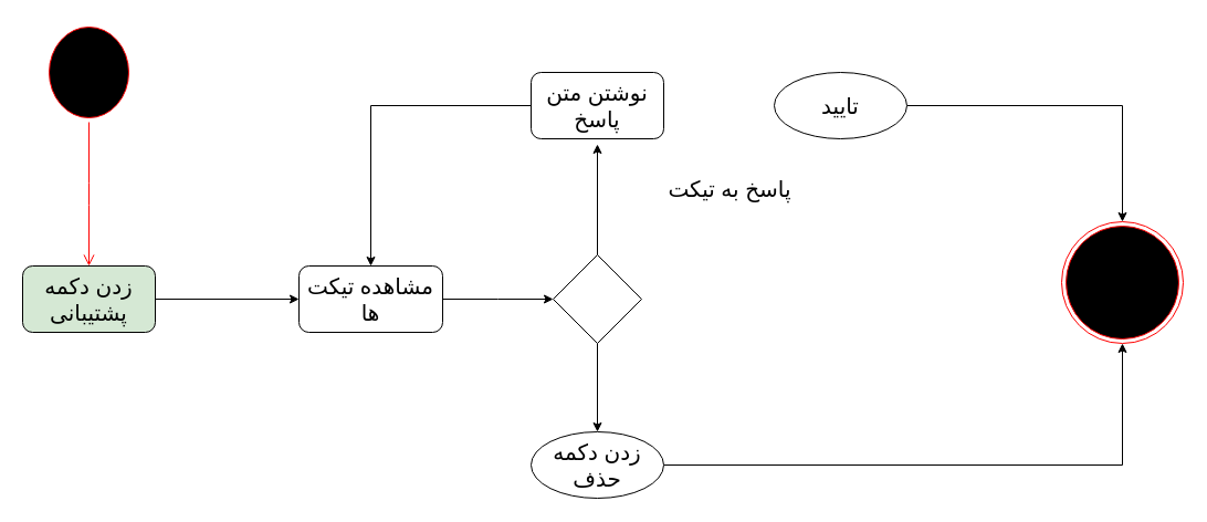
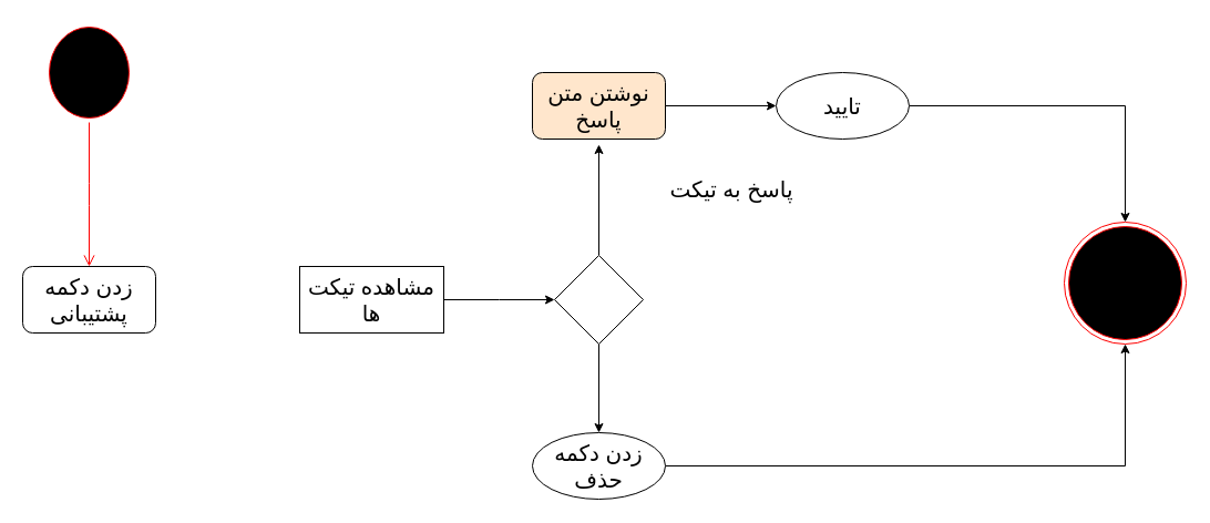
- <mxCell id="12" style="edgeStyle=orthogonalEdgeStyle;rounded=0;orthogonalLoop=1;jettySize=auto;html=1;" edge="1" parent="1" source="13" target="8"><mxGeometry relative="1" as="geometry" /></mxCell>
+ <mxCell id="12" style="edgeStyle=orthogonalEdgeStyle;rounded=0;orthogonalLoop=1;jettySize=auto;html=1;entryX=0;entryY=0.5;entryDx=0;entryDy=0;" edge="1" parent="1" source="13" target="18"><mxGeometry relative="1" as="geometry" /></mxCell>
- <mxCell id="13" value="&lt;font style=&quot;font-size: 20px&quot;&gt;نوشتن متن پاسخ&lt;/font&gt;" style="rounded=1;whiteSpace=wrap;html=1;" vertex="1" parent="1"><mxGeometry x="480" y="65" width="120" height="60" as="geometry" /></mxCell>
+ <mxCell id="13" value="&lt;font style=&quot;font-size: 20px&quot;&gt;نوشتن متن پاسخ&lt;/font&gt;" style="rounded=1;whiteSpace=wrap;html=1;fillColor=#ffe6cc;" vertex="1" parent="1"><mxGeometry x="480" y="65" width="120" height="60" as="geometry" /></mxCell>
- <mxCell id="6" value="&lt;font style=&quot;font-size: 20px&quot;&gt;زدن دکمه پشتیبانی&lt;/font&gt;" style="rounded=1;whiteSpace=wrap;html=1;fillColor=#d5e8d4;" vertex="1" parent="1"><mxGeometry x="20" y="240" width="120" height="60" as="geometry" /></mxCell>
+ <mxCell id="6" value="&lt;font style=&quot;font-size: 20px&quot;&gt;زدن دکمه پشتیبانی&lt;/font&gt;" style="rounded=1;whiteSpace=wrap;html=1;" vertex="1" parent="1"><mxGeometry x="20" y="240" width="120" height="60" as="geometry" /></mxCell>
- <mxCell id="5" value="" style="edgeStyle=orthogonalEdgeStyle;rounded=0;orthogonalLoop=1;jettySize=auto;html=1;" edge="1" parent="1" source="6" target="8"><mxGeometry relative="1" as="geometry" /></mxCell>
- <mxCell id="8" value="&lt;font style=&quot;font-size: 20px&quot;&gt;مشاهده تیکت ها&lt;/font&gt;" style="rounded=1;whiteSpace=wrap;html=1;" vertex="1" parent="1"><mxGeometry x="270" y="240" width="130" height="60" as="geometry" /></mxCell>
+ <mxCell id="8" value="&lt;font style=&quot;font-size: 20px&quot;&gt;مشاهده تیکت ها&lt;/font&gt;" style="whiteSpace=wrap;html=1;rounded=0;" vertex="1" parent="1"><mxGeometry x="270" y="240" width="130" height="60" as="geometry" /></mxCell>
